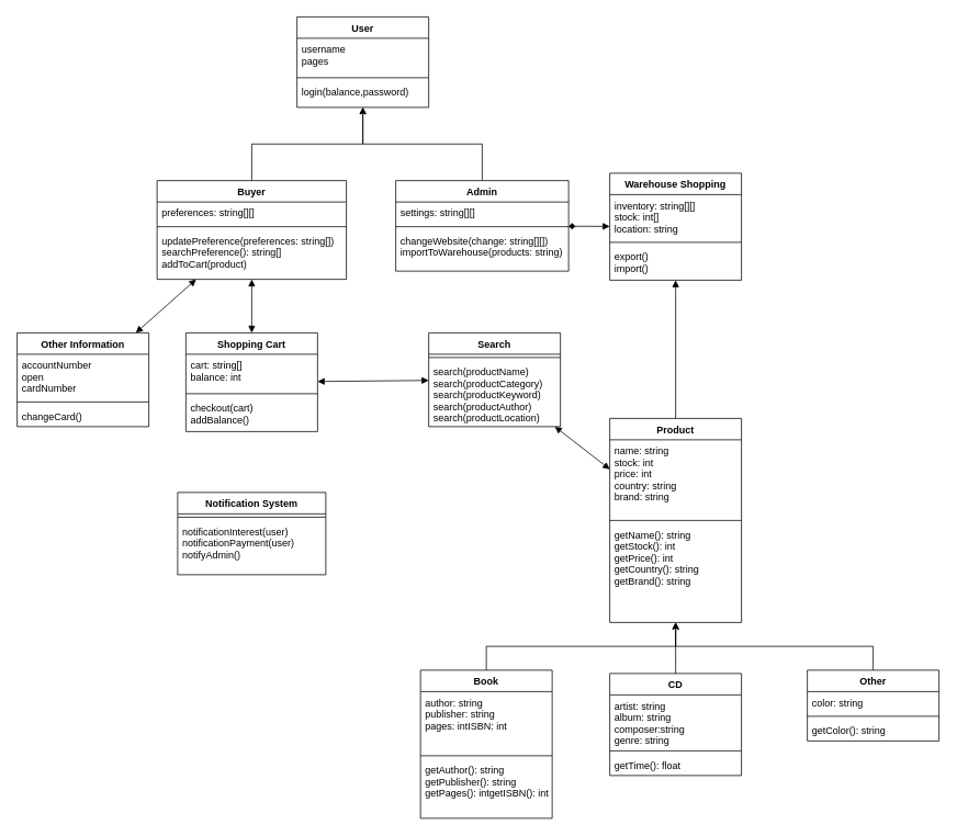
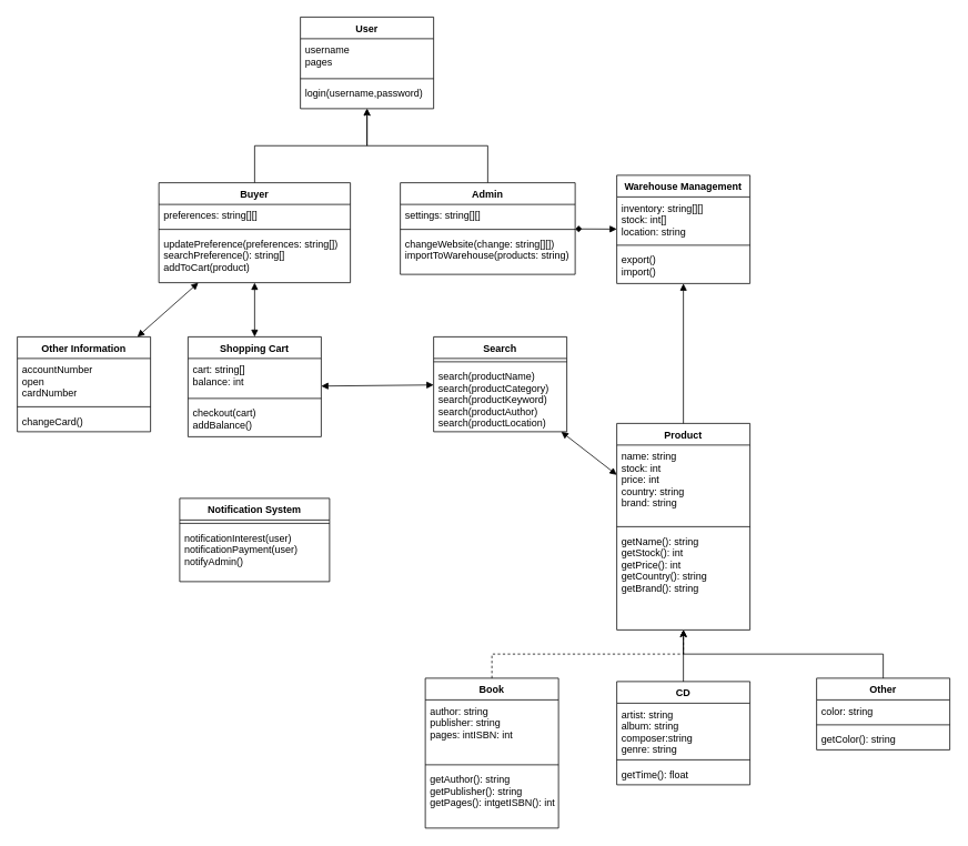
- <mxCell id="38" value="login(balance,password)&#10;" style="text;strokeColor=none;fillColor=none;align=left;verticalAlign=top;spacingLeft=4;spacingRight=4;overflow=hidden;rotatable=0;points=[[0,0.5],[1,0.5]];portConstraint=eastwest;" vertex="1" parent="35"><mxGeometry y="78" width="160" height="32" as="geometry" /></mxCell>
+ <mxCell id="38" value="login(username,password)&#10;" style="text;strokeColor=none;fillColor=none;align=left;verticalAlign=top;spacingLeft=4;spacingRight=4;overflow=hidden;rotatable=0;points=[[0,0.5],[1,0.5]];portConstraint=eastwest;" vertex="1" parent="35"><mxGeometry y="78" width="160" height="32" as="geometry" /></mxCell>
- <mxCell id="26" value="Warehouse Shopping" style="swimlane;fontStyle=1;align=center;verticalAlign=top;childLayout=stackLayout;horizontal=1;startSize=26;horizontalStack=0;resizeParent=1;resizeParentMax=0;resizeLast=0;collapsible=1;marginBottom=0;" vertex="1" parent="1"><mxGeometry x="740" y="210" width="160" height="130" as="geometry" /></mxCell>
+ <mxCell id="26" value="Warehouse Management" style="swimlane;fontStyle=1;align=center;verticalAlign=top;childLayout=stackLayout;horizontal=1;startSize=26;horizontalStack=0;resizeParent=1;resizeParentMax=0;resizeLast=0;collapsible=1;marginBottom=0;" vertex="1" parent="1"><mxGeometry x="740" y="210" width="160" height="130" as="geometry" /></mxCell>
- <mxCell id="49" style="edgeStyle=orthogonalEdgeStyle;rounded=0;orthogonalLoop=1;jettySize=auto;html=1;exitX=0.5;exitY=0;exitDx=0;exitDy=0;" edge="1" parent="1" source="50" target="18"><mxGeometry relative="1" as="geometry" /></mxCell>
+ <mxCell id="49" style="edgeStyle=orthogonalEdgeStyle;rounded=0;orthogonalLoop=1;jettySize=auto;html=1;exitX=0.5;exitY=0;exitDx=0;exitDy=0;dashed=1;" edge="1" parent="1" source="50" target="18"><mxGeometry relative="1" as="geometry" /></mxCell>
